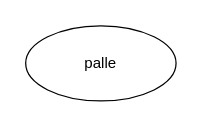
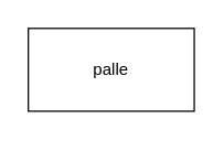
- <mxCell id="2" value="palle" style="ellipse;whiteSpace=wrap;html=1;" vertex="1" parent="1"><mxGeometry x="20" y="20" width="120" height="60" as="geometry" /></mxCell>
+ <mxCell id="2" value="palle" style="rounded=0;whiteSpace=wrap;html=1;" vertex="1" parent="1"><mxGeometry x="20" y="20" width="120" height="60" as="geometry" /></mxCell>
